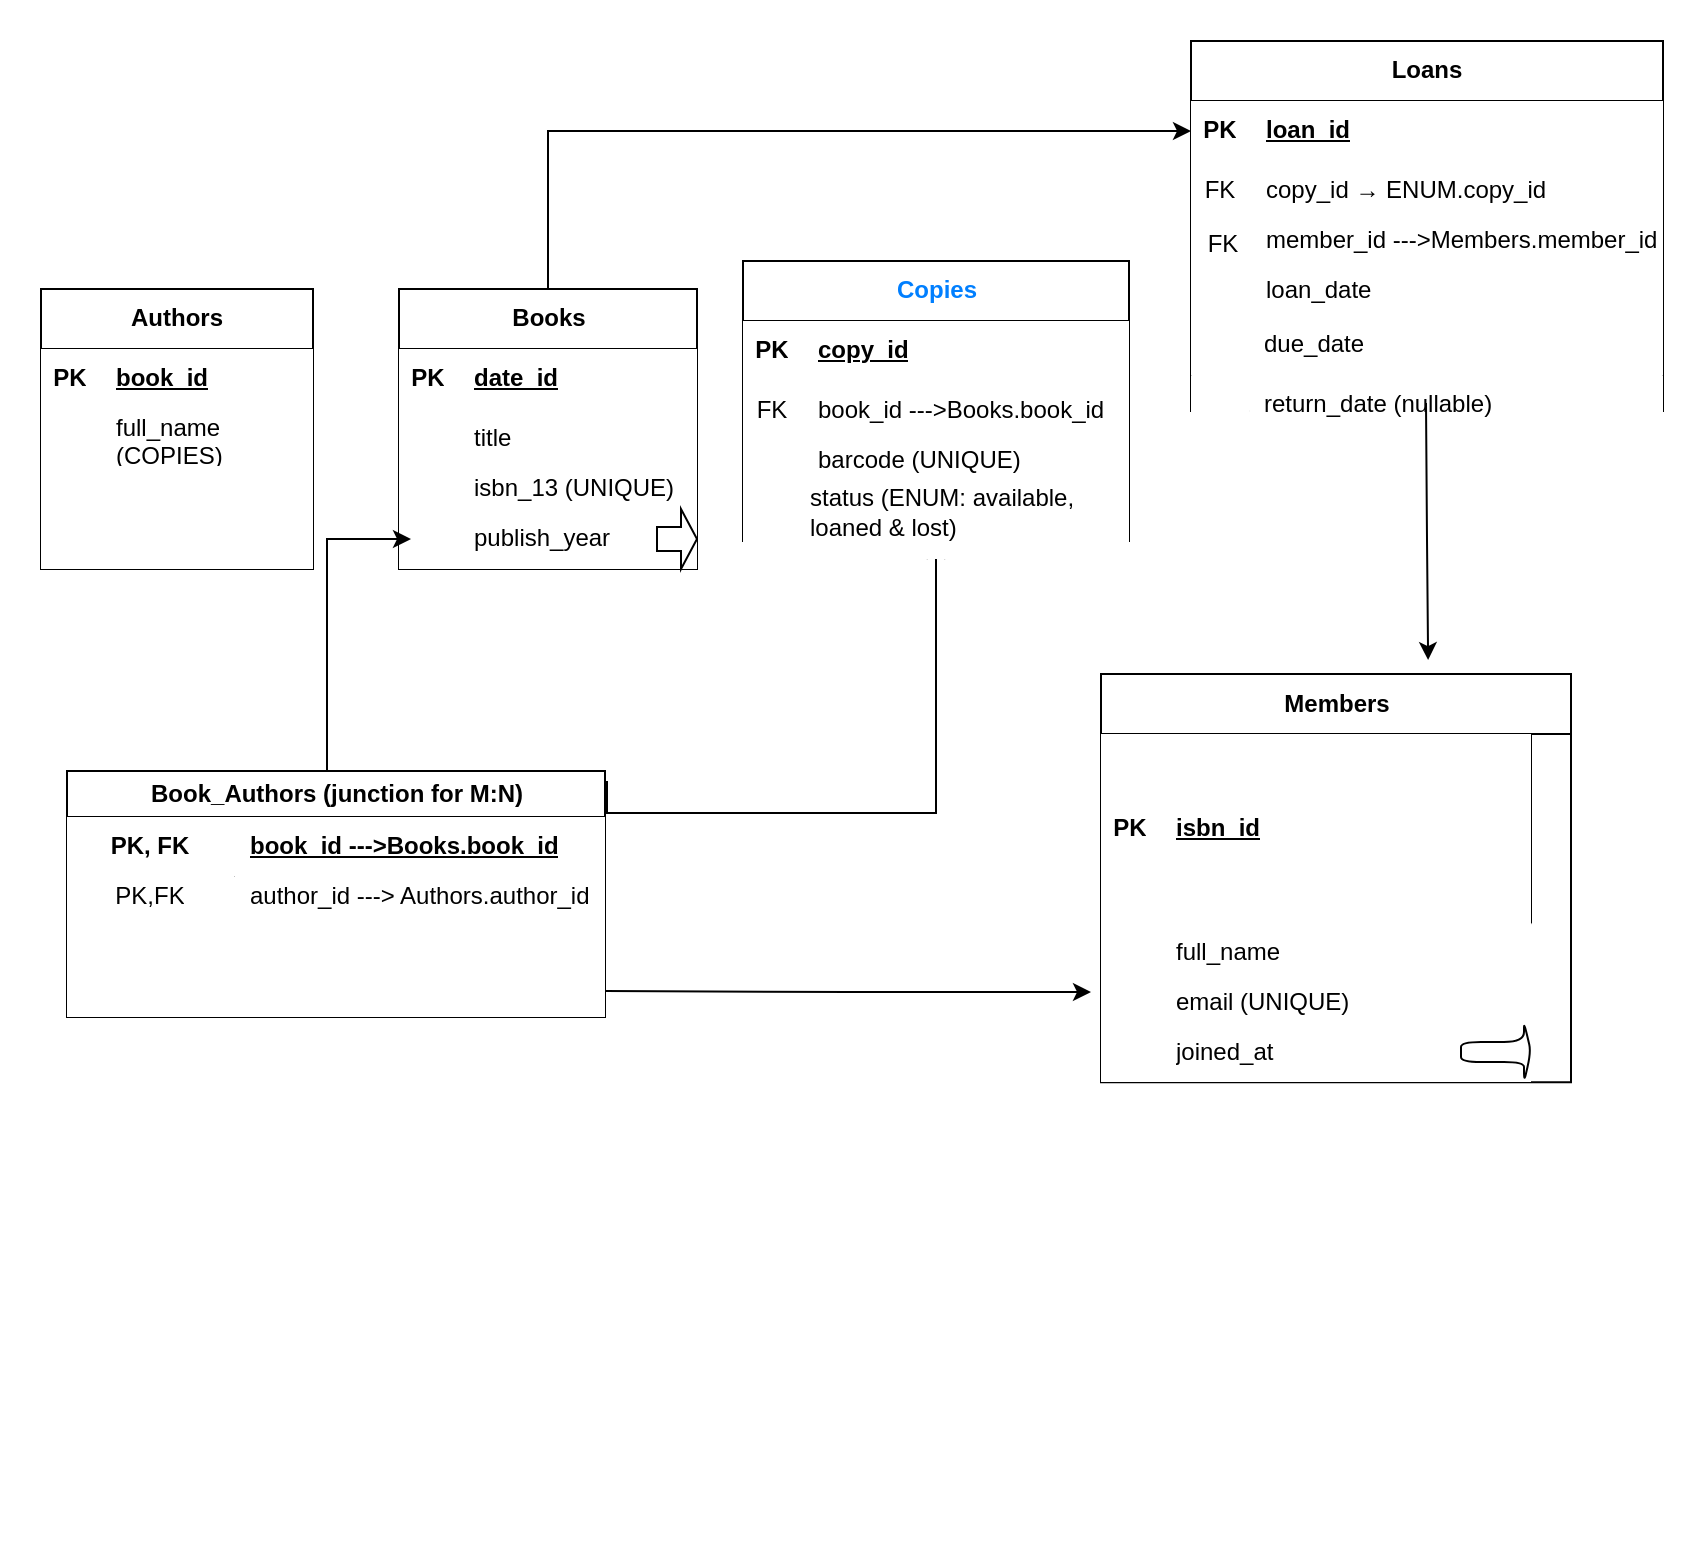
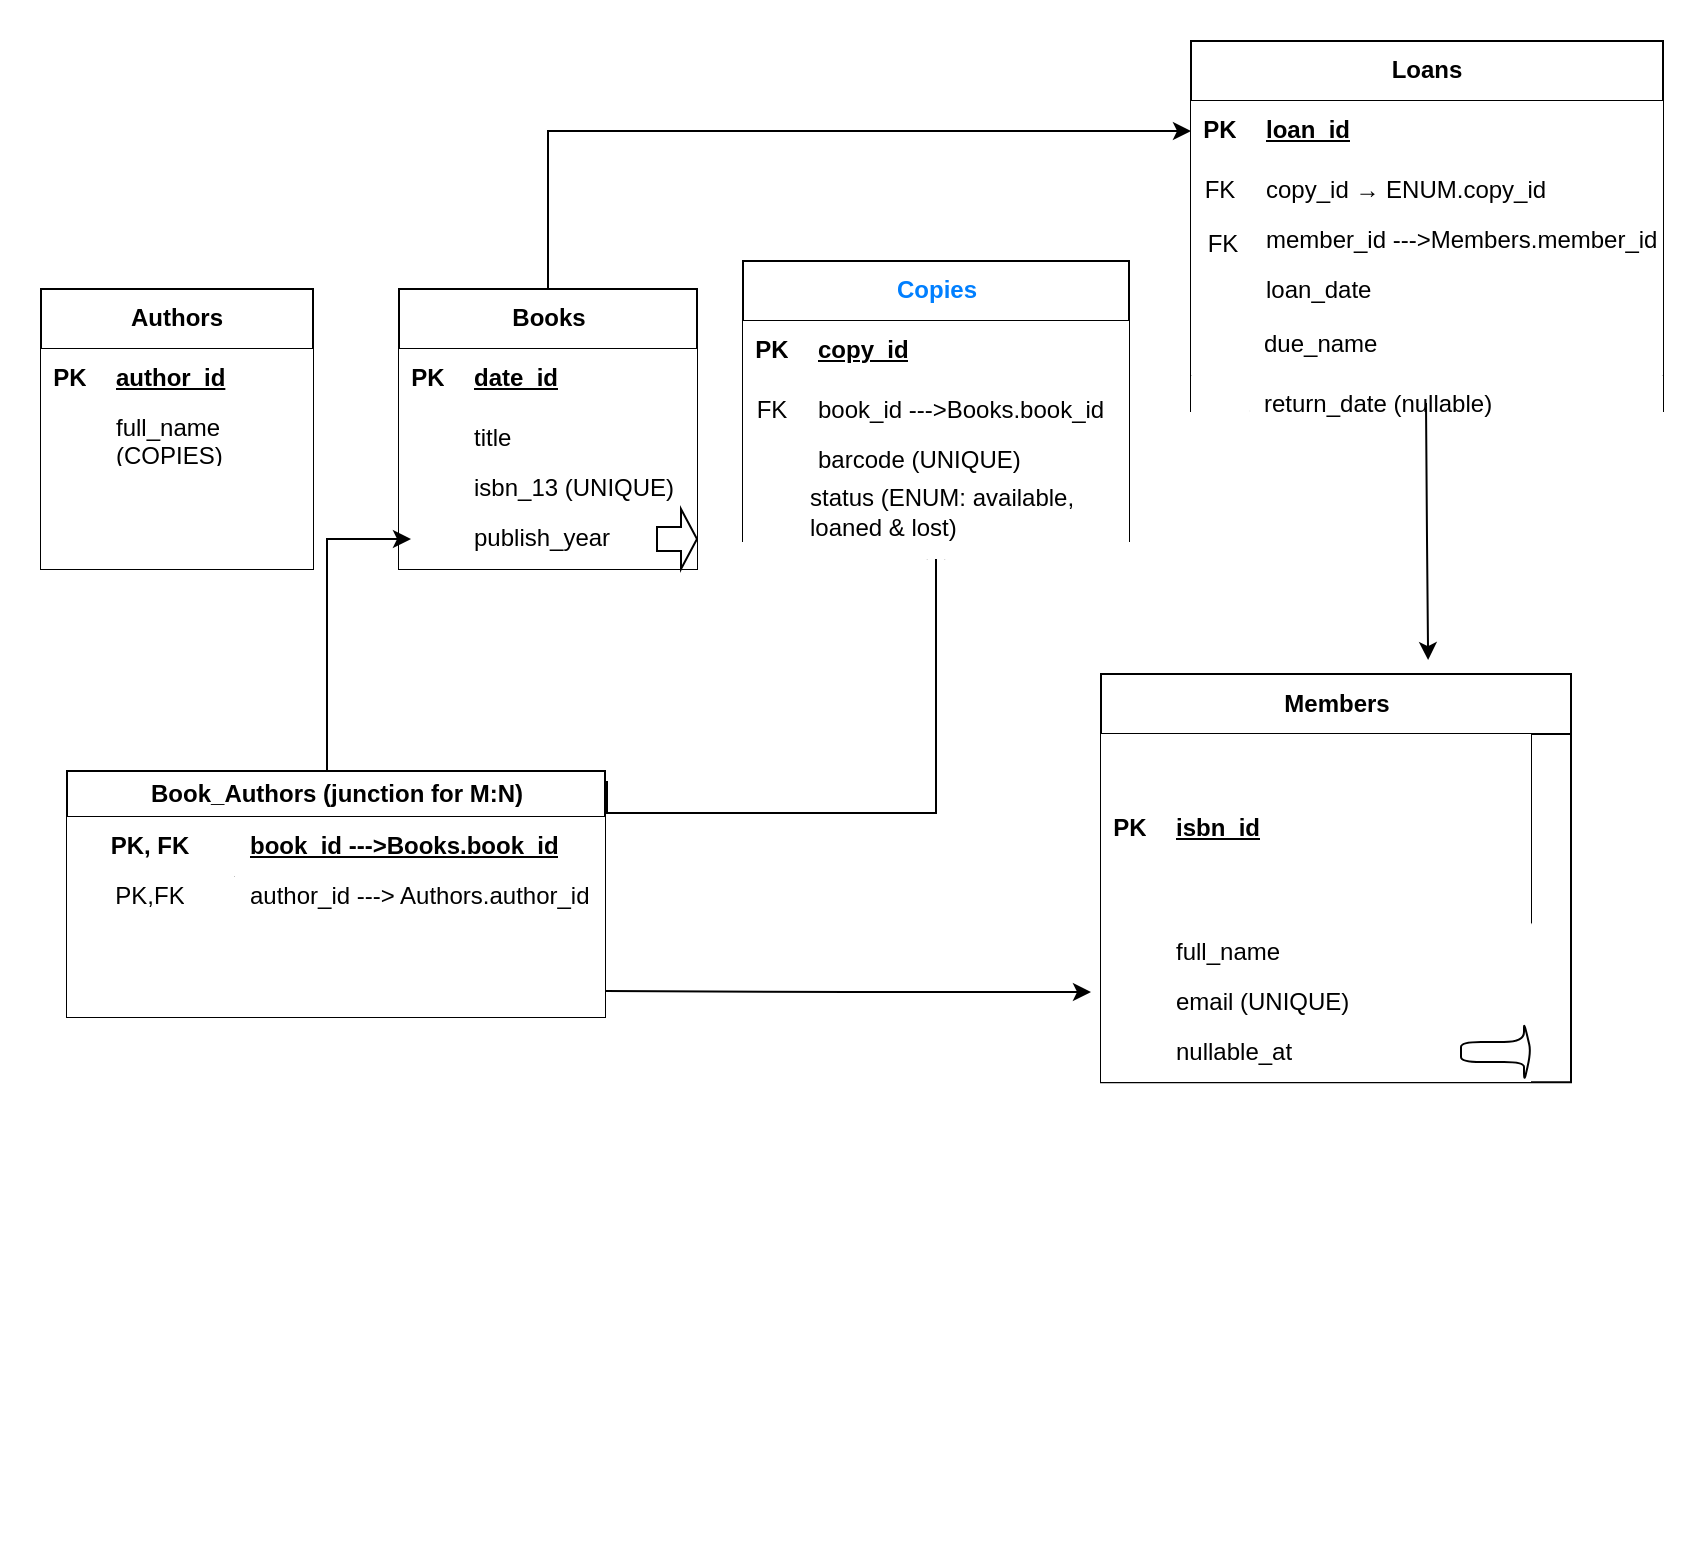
- <mxCell id="86" value="due_date" style="shape=partialRectangle;connectable=0;fillColor=light-dark(#FFFFFF,#3399FF);top=0;left=0;bottom=0;right=0;align=left;spacingLeft=6;overflow=hidden;whiteSpace=wrap;html=1;" vertex="1" parent="70"><mxGeometry x="29.016" y="137.303" width="206.984" height="29.848" as="geometry"><mxRectangle width="214" height="30" as="alternateBounds" /></mxGeometry></mxCell>
+ <mxCell id="86" value="due_name" style="shape=partialRectangle;connectable=0;fillColor=light-dark(#FFFFFF,#3399FF);top=0;left=0;bottom=0;right=0;align=left;spacingLeft=6;overflow=hidden;whiteSpace=wrap;html=1;" vertex="1" parent="70"><mxGeometry x="29.016" y="137.303" width="206.984" height="29.848" as="geometry"><mxRectangle width="214" height="30" as="alternateBounds" /></mxGeometry></mxCell>
- <mxCell id="20" value="book_id" style="shape=partialRectangle;connectable=0;fillColor=light-dark(#FFFFFF,#3399FF);top=0;left=0;bottom=0;right=0;align=left;spacingLeft=6;fontStyle=5;overflow=hidden;whiteSpace=wrap;html=1;" vertex="1" parent="18"><mxGeometry x="30" width="106" height="30" as="geometry"><mxRectangle width="106" height="30" as="alternateBounds" /></mxGeometry></mxCell>
+ <mxCell id="20" value="author_id" style="shape=partialRectangle;connectable=0;fillColor=light-dark(#FFFFFF,#3399FF);top=0;left=0;bottom=0;right=0;align=left;spacingLeft=6;fontStyle=5;overflow=hidden;whiteSpace=wrap;html=1;" vertex="1" parent="18"><mxGeometry x="30" width="106" height="30" as="geometry"><mxRectangle width="106" height="30" as="alternateBounds" /></mxGeometry></mxCell>
- <mxCell id="15" value="joined_at" style="shape=partialRectangle;connectable=0;fillColor=light-dark(#FFFFFF,#3399FF);top=0;left=0;bottom=0;right=0;align=left;spacingLeft=6;overflow=hidden;whiteSpace=wrap;html=1;" vertex="1" parent="13"><mxGeometry x="30" width="150" height="30" as="geometry"><mxRectangle width="150" height="30" as="alternateBounds" /></mxGeometry></mxCell>
+ <mxCell id="15" value="nullable_at" style="shape=partialRectangle;connectable=0;fillColor=light-dark(#FFFFFF,#3399FF);top=0;left=0;bottom=0;right=0;align=left;spacingLeft=6;overflow=hidden;whiteSpace=wrap;html=1;" vertex="1" parent="13"><mxGeometry x="30" width="150" height="30" as="geometry"><mxRectangle width="150" height="30" as="alternateBounds" /></mxGeometry></mxCell>
